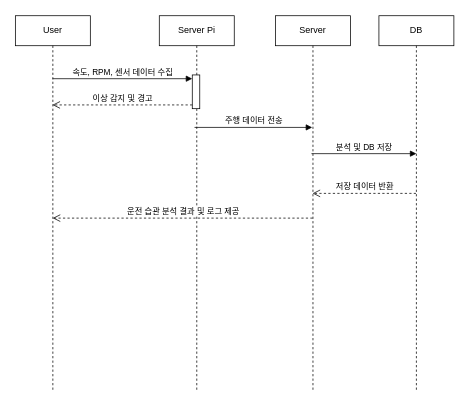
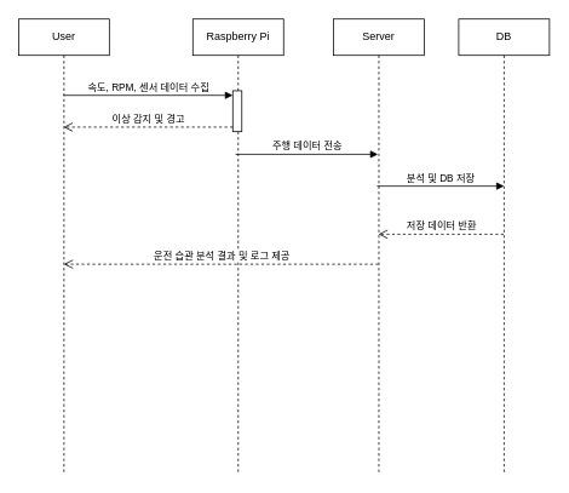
- <mxCell id="3" value="Server Pi" style="shape=umlLifeline;perimeter=lifelinePerimeter;whiteSpace=wrap;html=1;container=1;dropTarget=0;collapsible=0;recursiveResize=0;outlineConnect=0;portConstraint=eastwest;newEdgeStyle={&quot;edgeStyle&quot;:&quot;elbowEdgeStyle&quot;,&quot;elbow&quot;:&quot;vertical&quot;,&quot;curved&quot;:0,&quot;rounded&quot;:0};" vertex="1" parent="1"><mxGeometry x="212" y="20" width="100" height="500" as="geometry" /></mxCell>
+ <mxCell id="3" value="Raspberry Pi" style="shape=umlLifeline;perimeter=lifelinePerimeter;whiteSpace=wrap;html=1;container=1;dropTarget=0;collapsible=0;recursiveResize=0;outlineConnect=0;portConstraint=eastwest;newEdgeStyle={&quot;edgeStyle&quot;:&quot;elbowEdgeStyle&quot;,&quot;elbow&quot;:&quot;vertical&quot;,&quot;curved&quot;:0,&quot;rounded&quot;:0};" vertex="1" parent="1"><mxGeometry x="212" y="20" width="100" height="500" as="geometry" /></mxCell>
